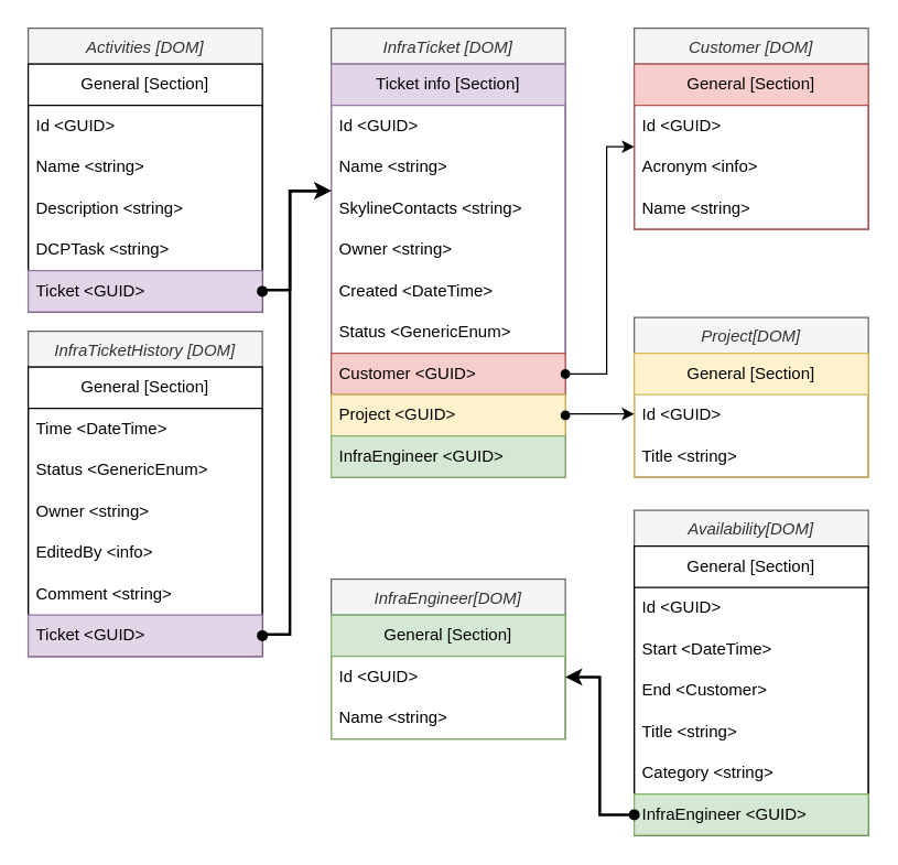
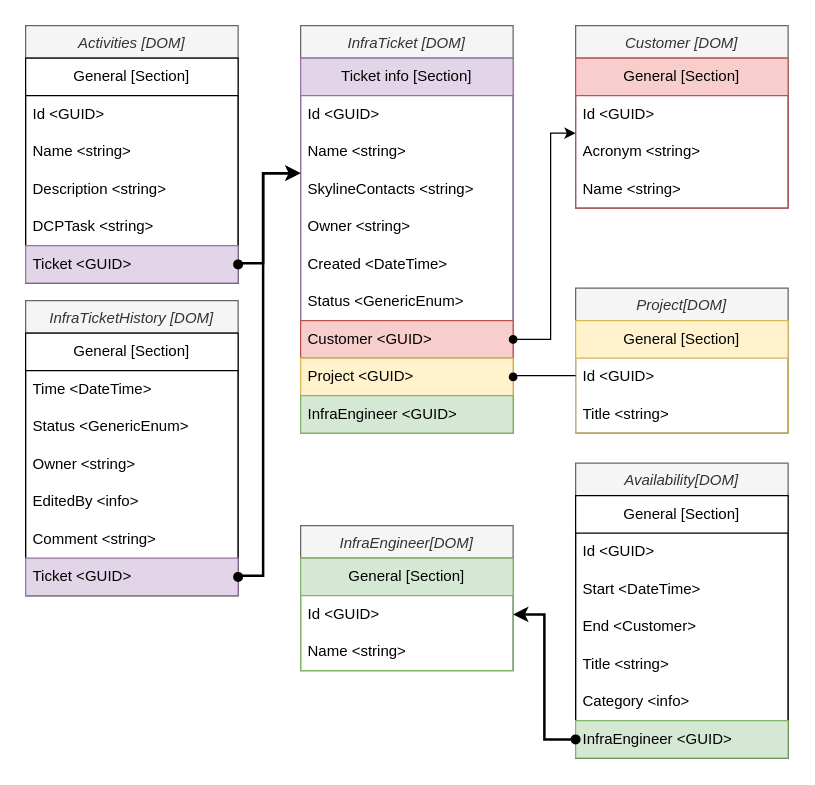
- <mxCell id="24" value="Acronym &amp;lt;info&amp;gt;" style="text;align=left;verticalAlign=middle;spacingLeft=4;spacingRight=4;overflow=hidden;points=[[0,0.5],[1,0.5]];portConstraint=eastwest;rotatable=0;whiteSpace=wrap;html=1;" parent="22" vertex="1"><mxGeometry y="60" width="170" height="30" as="geometry" /></mxCell>
+ <mxCell id="24" value="Acronym &amp;lt;string&amp;gt;" style="text;align=left;verticalAlign=middle;spacingLeft=4;spacingRight=4;overflow=hidden;points=[[0,0.5],[1,0.5]];portConstraint=eastwest;rotatable=0;whiteSpace=wrap;html=1;" parent="22" vertex="1"><mxGeometry y="60" width="170" height="30" as="geometry" /></mxCell>
- <mxCell id="31" style="edgeStyle=orthogonalEdgeStyle;rounded=0;orthogonalLoop=1;jettySize=auto;html=1;exitX=1;exitY=0.5;exitDx=0;exitDy=0;startArrow=oval;startFill=1;" parent="1" source="11" target="27" edge="1"><mxGeometry relative="1" as="geometry"><Array as="points"><mxPoint x="440" y="300" /><mxPoint x="440" y="300" /></Array></mxGeometry></mxCell>
+ <mxCell id="31" style="edgeStyle=orthogonalEdgeStyle;rounded=0;orthogonalLoop=1;jettySize=auto;html=1;exitX=1;exitY=0.5;exitDx=0;exitDy=0;startArrow=oval;startFill=1;endArrow=none;" parent="1" source="11" target="27" edge="1"><mxGeometry relative="1" as="geometry"><Array as="points"><mxPoint x="440" y="300" /><mxPoint x="440" y="300" /></Array></mxGeometry></mxCell>
- <mxCell id="47" value="Category &amp;lt;string&amp;gt;" style="text;align=left;verticalAlign=middle;spacingLeft=4;spacingRight=4;overflow=hidden;points=[[0,0.5],[1,0.5]];portConstraint=eastwest;rotatable=0;whiteSpace=wrap;html=1;" vertex="1" parent="42"><mxGeometry y="150" width="170" height="30" as="geometry" /></mxCell>
+ <mxCell id="47" value="Category &amp;lt;info&amp;gt;" style="text;align=left;verticalAlign=middle;spacingLeft=4;spacingRight=4;overflow=hidden;points=[[0,0.5],[1,0.5]];portConstraint=eastwest;rotatable=0;whiteSpace=wrap;html=1;" vertex="1" parent="42"><mxGeometry y="150" width="170" height="30" as="geometry" /></mxCell>
